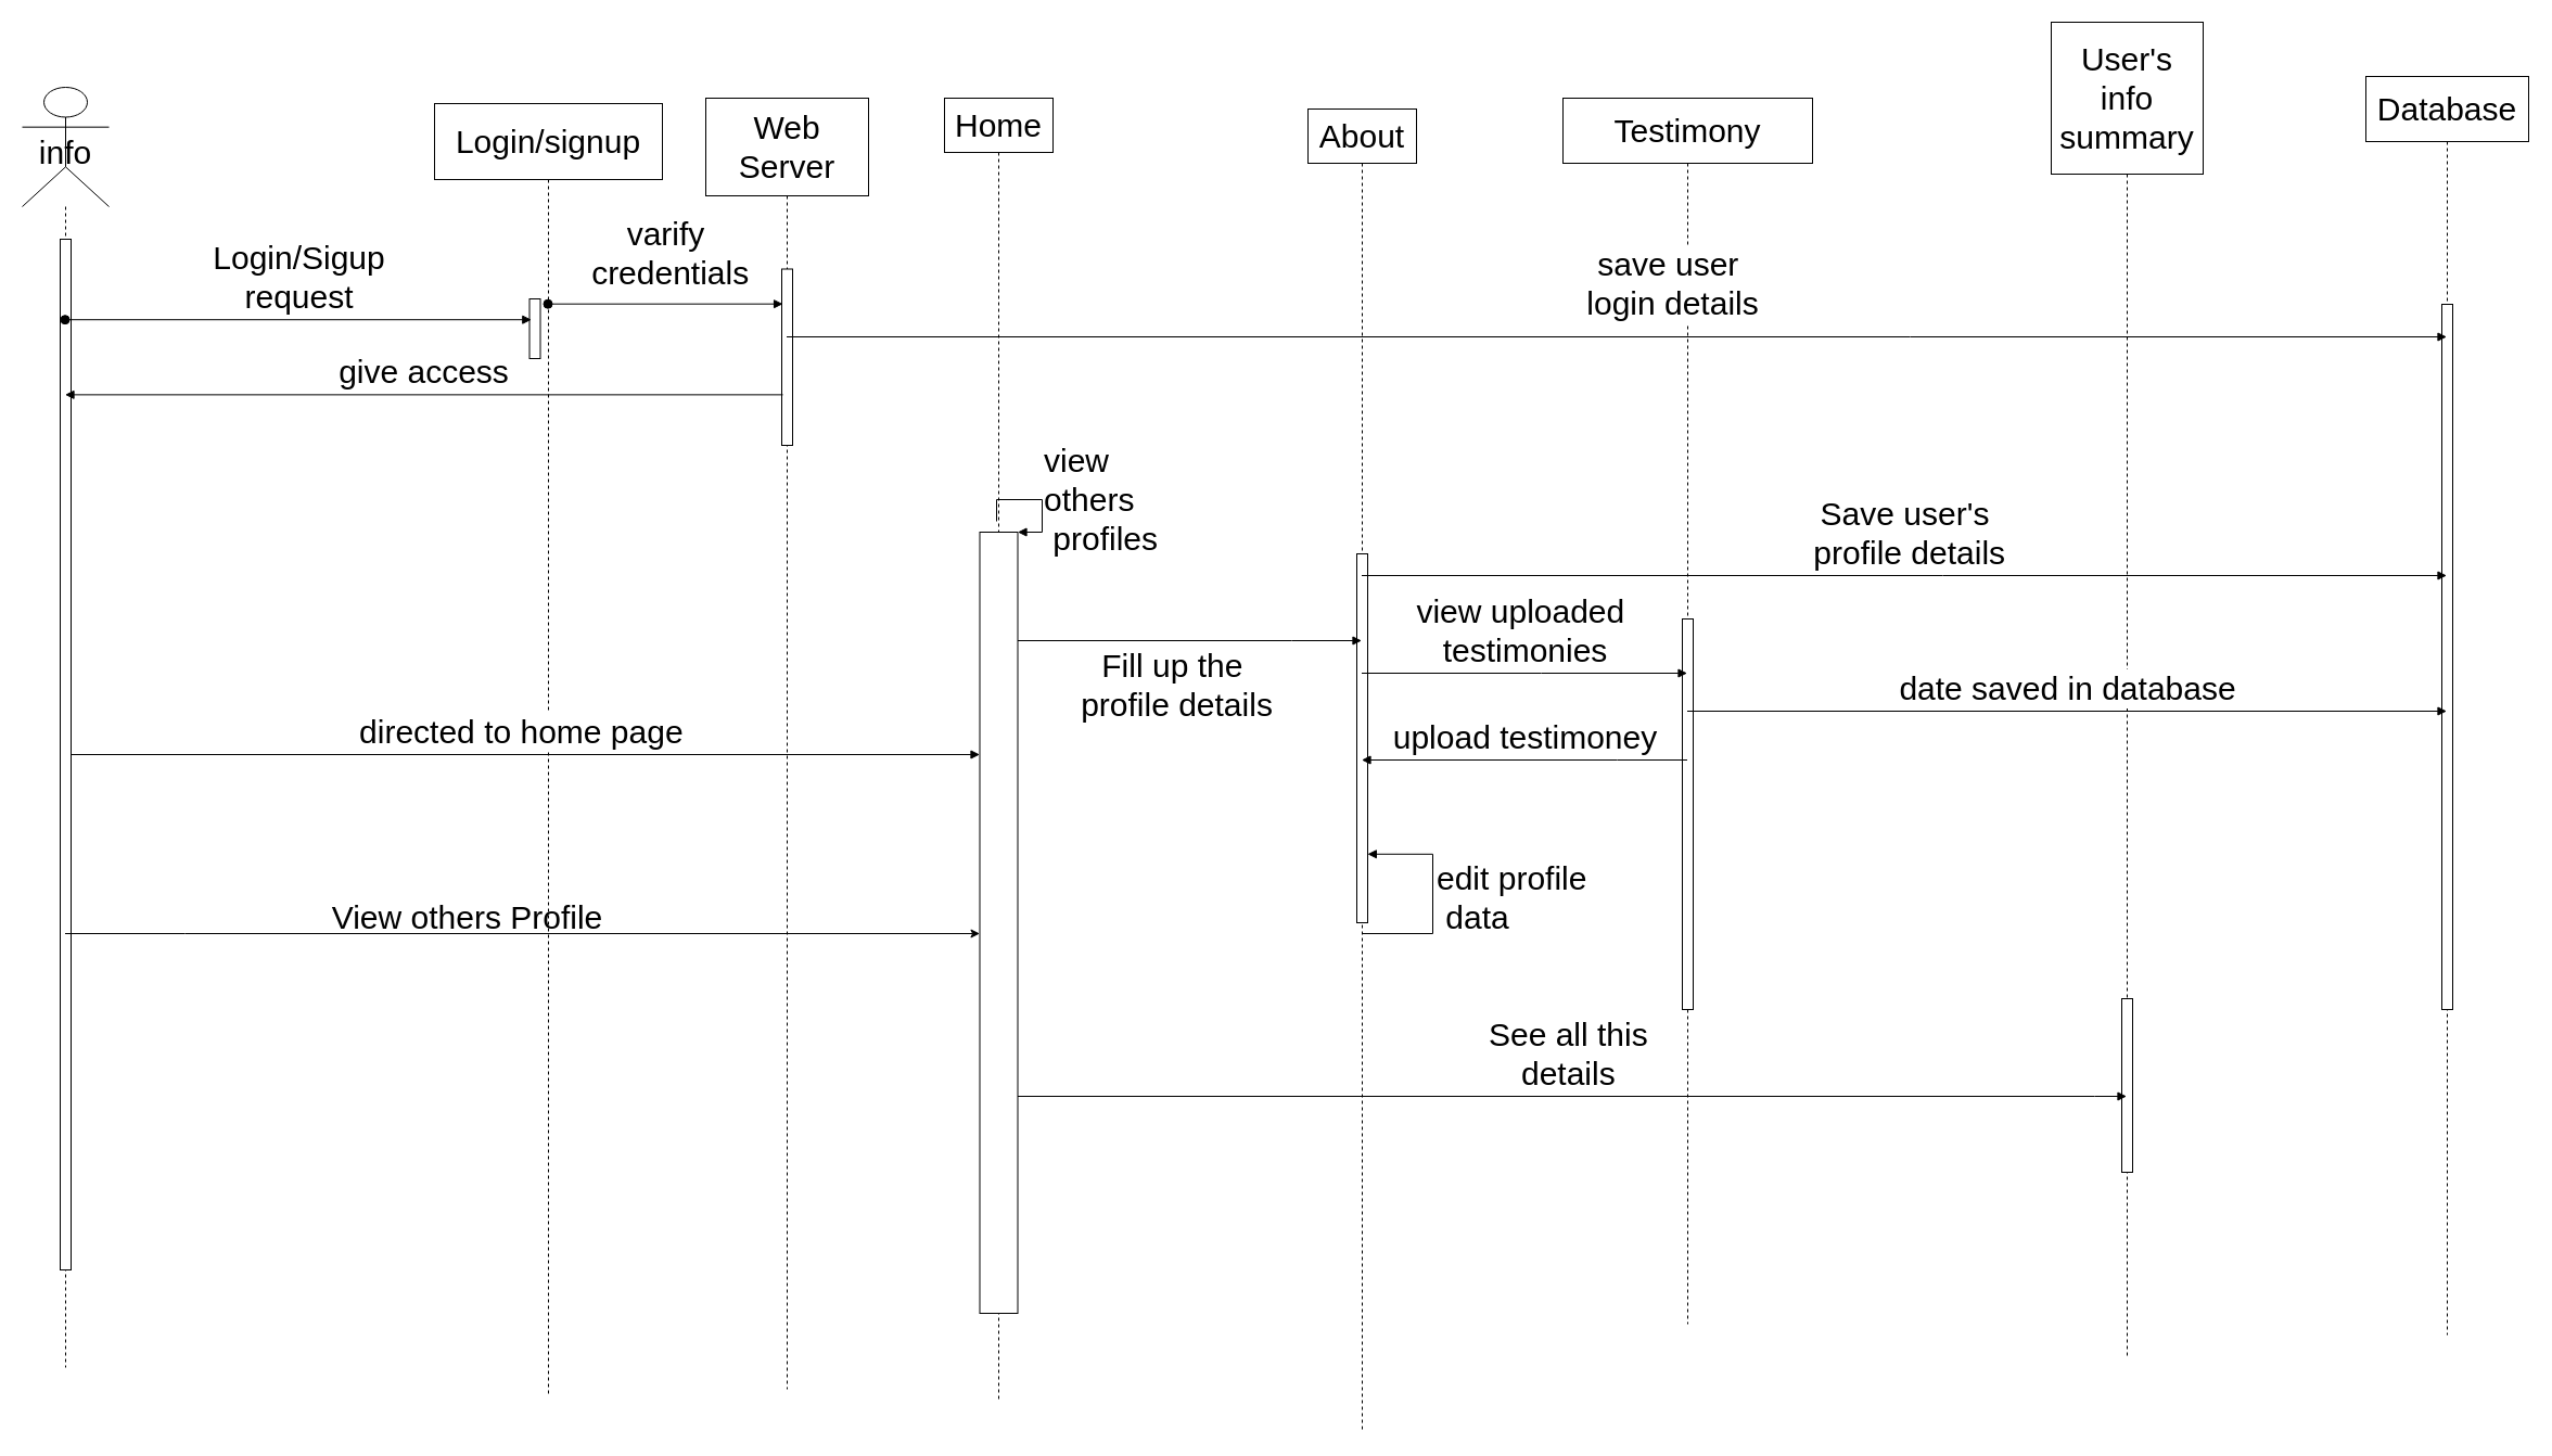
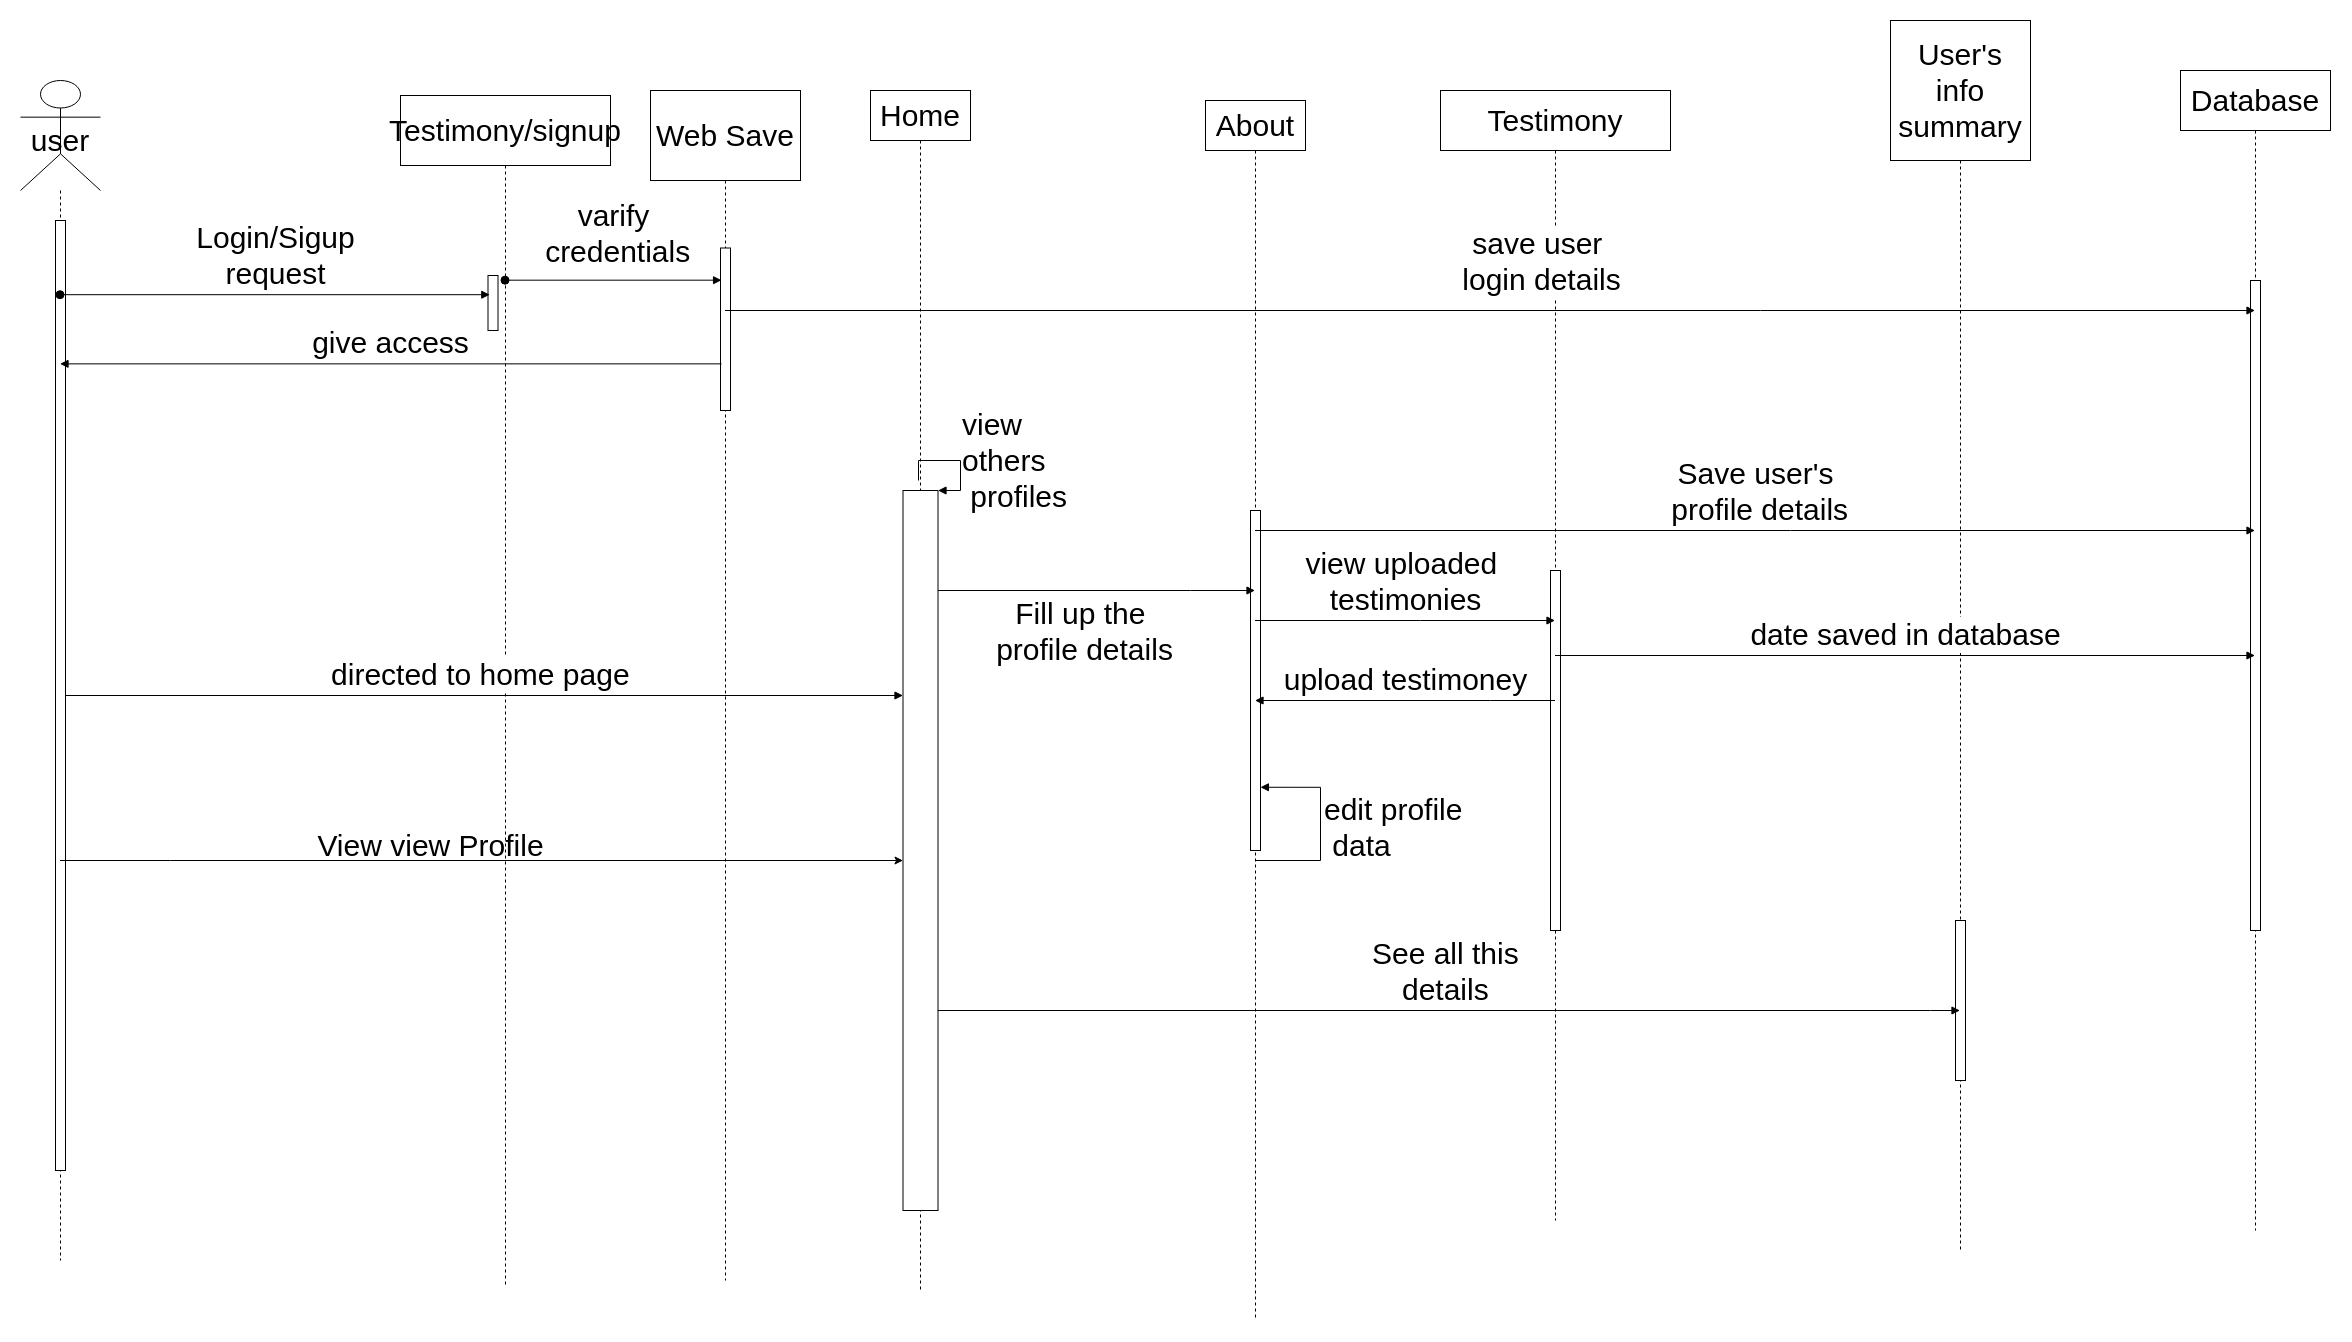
- <mxCell id="5" value="&lt;font style=&quot;font-size: 30px;&quot;&gt;info&lt;/font&gt;" style="shape=umlLifeline;participant=umlActor;perimeter=lifelinePerimeter;whiteSpace=wrap;html=1;container=1;collapsible=0;recursiveResize=0;verticalAlign=top;spacingTop=36;outlineConnect=0;size=110;" parent="1" vertex="1"><mxGeometry x="20" y="80" width="80" height="1180" as="geometry" /></mxCell>
+ <mxCell id="5" value="&lt;font style=&quot;font-size: 30px;&quot;&gt;user&lt;/font&gt;" style="shape=umlLifeline;participant=umlActor;perimeter=lifelinePerimeter;whiteSpace=wrap;html=1;container=1;collapsible=0;recursiveResize=0;verticalAlign=top;spacingTop=36;outlineConnect=0;size=110;" parent="1" vertex="1"><mxGeometry x="20" y="80" width="80" height="1180" as="geometry" /></mxCell>
- <mxCell id="2" value="Login/signup" style="shape=umlLifeline;perimeter=lifelinePerimeter;whiteSpace=wrap;html=1;container=1;collapsible=0;recursiveResize=0;outlineConnect=0;fontSize=30;size=70;" parent="1" vertex="1"><mxGeometry x="400" y="95" width="210" height="1190" as="geometry" /></mxCell>
+ <mxCell id="2" value="Testimony/signup" style="shape=umlLifeline;perimeter=lifelinePerimeter;whiteSpace=wrap;html=1;container=1;collapsible=0;recursiveResize=0;outlineConnect=0;fontSize=30;size=70;" parent="1" vertex="1"><mxGeometry x="400" y="95" width="210" height="1190" as="geometry" /></mxCell>
- <mxCell id="20" value="Web Server" style="shape=umlLifeline;perimeter=lifelinePerimeter;whiteSpace=wrap;html=1;container=1;collapsible=0;recursiveResize=0;outlineConnect=0;fontSize=30;size=90;" parent="1" vertex="1"><mxGeometry x="650" y="90" width="150" height="1190" as="geometry" /></mxCell>
+ <mxCell id="20" value="Web Save" style="shape=umlLifeline;perimeter=lifelinePerimeter;whiteSpace=wrap;html=1;container=1;collapsible=0;recursiveResize=0;outlineConnect=0;fontSize=30;size=90;" parent="1" vertex="1"><mxGeometry x="650" y="90" width="150" height="1190" as="geometry" /></mxCell>
- <mxCell id="4" value="&lt;font style=&quot;font-size: 30px;&quot;&gt;View others Profile&lt;/font&gt;" style="text;html=1;align=center;verticalAlign=middle;resizable=0;points=[];autosize=1;strokeColor=none;fillColor=none;fontSize=30;fontFamily=Helvetica;" vertex="1" parent="2"><mxGeometry x="-105" y="730" width="270" height="40" as="geometry" /></mxCell>
+ <mxCell id="4" value="&lt;font style=&quot;font-size: 30px;&quot;&gt;View view Profile&lt;/font&gt;" style="text;html=1;align=center;verticalAlign=middle;resizable=0;points=[];autosize=1;strokeColor=none;fillColor=none;fontSize=30;fontFamily=Helvetica;" vertex="1" parent="2"><mxGeometry x="-105" y="730" width="270" height="40" as="geometry" /></mxCell>
